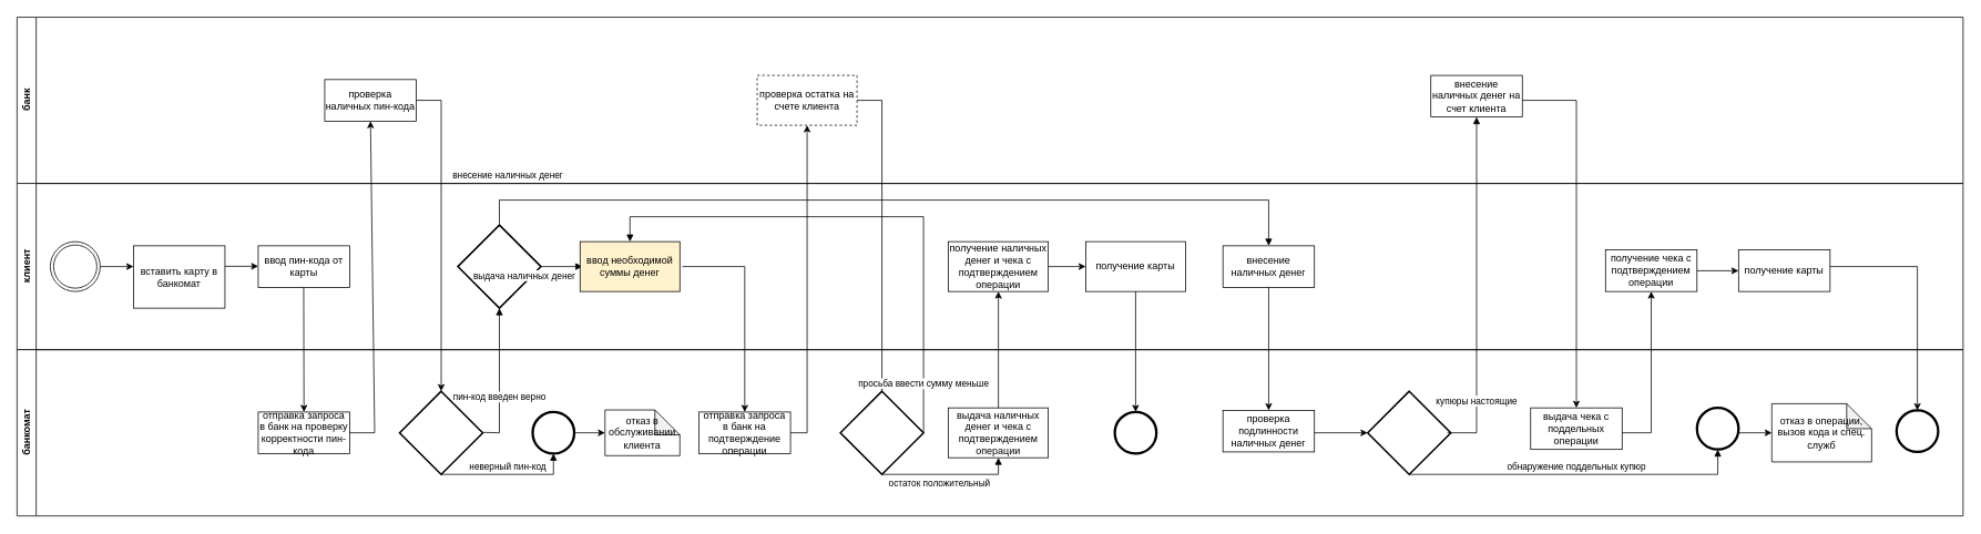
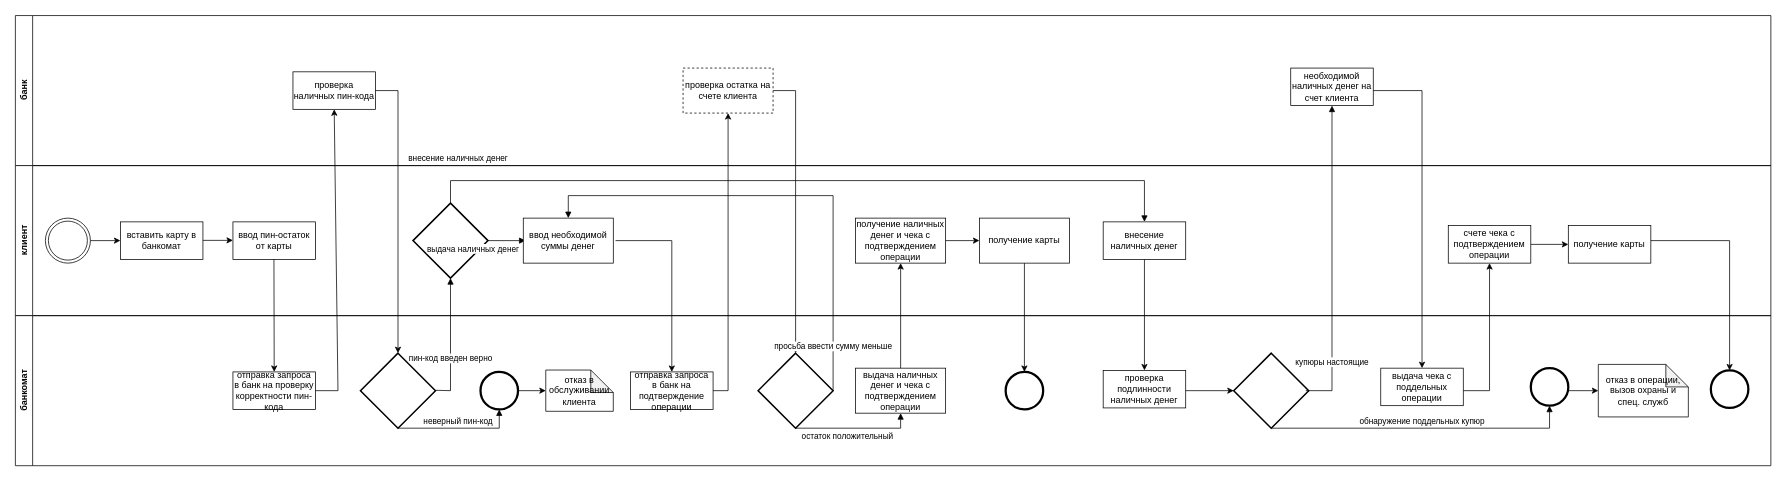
- <mxCell id="7" value="внесение наличных денег на счет клиента" style="html=1;whiteSpace=wrap;" vertex="1" parent="2"><mxGeometry x="1700" y="70" width="110" height="50" as="geometry" /></mxCell>
+ <mxCell id="7" value="необходимой наличных денег на счет клиента" style="html=1;whiteSpace=wrap;" vertex="1" parent="2"><mxGeometry x="1700" y="70" width="110" height="50" as="geometry" /></mxCell>
- <mxCell id="13" value="ввод пин-кода от карты" style="html=1;whiteSpace=wrap;" vertex="1" parent="9"><mxGeometry x="290" y="75" width="110" height="50" as="geometry" /></mxCell>
+ <mxCell id="13" value="ввод пин-остаток от карты" style="html=1;whiteSpace=wrap;" vertex="1" parent="9"><mxGeometry x="290" y="75" width="110" height="50" as="geometry" /></mxCell>
- <mxCell id="18" value="ввод необходимой суммы денег" style="rounded=0;whiteSpace=wrap;html=1;fillColor=#fff2cc;" vertex="1" parent="9"><mxGeometry x="677" y="70" width="120" height="60" as="geometry" /></mxCell>
+ <mxCell id="18" value="ввод необходимой суммы денег" style="rounded=0;whiteSpace=wrap;html=1;" vertex="1" parent="9"><mxGeometry x="677" y="70" width="120" height="60" as="geometry" /></mxCell>
- <mxCell id="25" value="получение чека с подтверждением операции" style="html=1;whiteSpace=wrap;" vertex="1" parent="9"><mxGeometry x="1910" y="80" width="110" height="50" as="geometry" /></mxCell>
+ <mxCell id="25" value="счете чека с подтверждением операции" style="html=1;whiteSpace=wrap;" vertex="1" parent="9"><mxGeometry x="1910" y="80" width="110" height="50" as="geometry" /></mxCell>
- <mxCell id="12" value="вставить карту в банкомат" style="html=1;whiteSpace=wrap;" vertex="1" parent="9"><mxGeometry x="140" y="75" width="110" height="75" as="geometry" /></mxCell>
+ <mxCell id="12" value="вставить карту в банкомат" style="html=1;whiteSpace=wrap;" vertex="1" parent="9"><mxGeometry x="140" y="75" width="110" height="50" as="geometry" /></mxCell>
- <mxCell id="50" value="отказ в операции, вызов кода и спец. служб" style="shape=note;whiteSpace=wrap;html=1;backgroundOutline=1;darkOpacity=0.05;" vertex="1" parent="29"><mxGeometry x="2110" y="65" width="120" height="70" as="geometry" /></mxCell>
+ <mxCell id="50" value="отказ в операции, вызов охраны и спец. служб" style="shape=note;whiteSpace=wrap;html=1;backgroundOutline=1;darkOpacity=0.05;" vertex="1" parent="29"><mxGeometry x="2110" y="65" width="120" height="70" as="geometry" /></mxCell>
